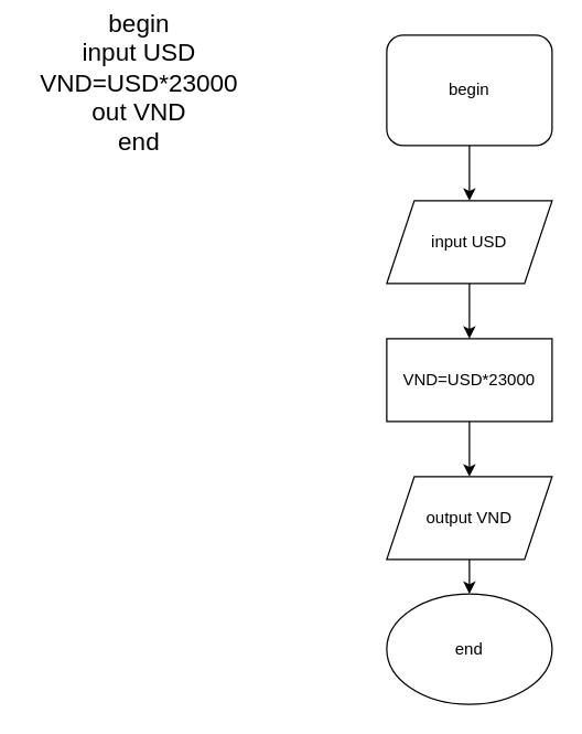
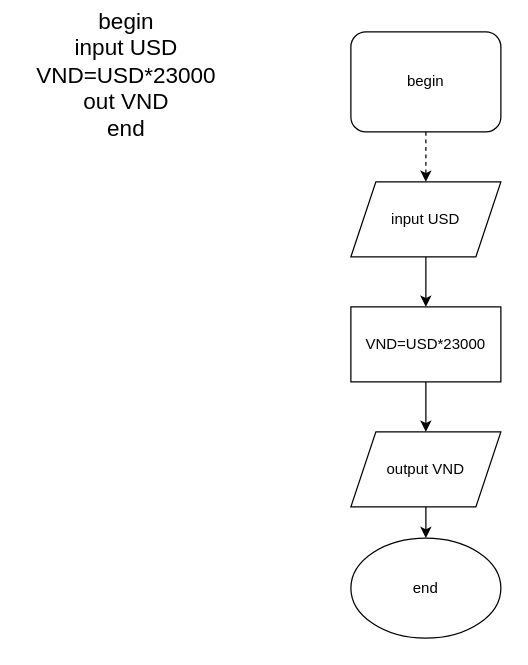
- <mxCell id="3" style="edgeStyle=orthogonalEdgeStyle;rounded=0;orthogonalLoop=1;jettySize=auto;html=1;entryX=0.5;entryY=0;entryDx=0;entryDy=0;" edge="1" parent="1" source="4" target="6"><mxGeometry relative="1" as="geometry" /></mxCell>
+ <mxCell id="3" style="edgeStyle=orthogonalEdgeStyle;rounded=0;orthogonalLoop=1;jettySize=auto;html=1;entryX=0.5;entryY=0;entryDx=0;entryDy=0;dashed=1;" edge="1" parent="1" source="4" target="6"><mxGeometry relative="1" as="geometry" /></mxCell>
